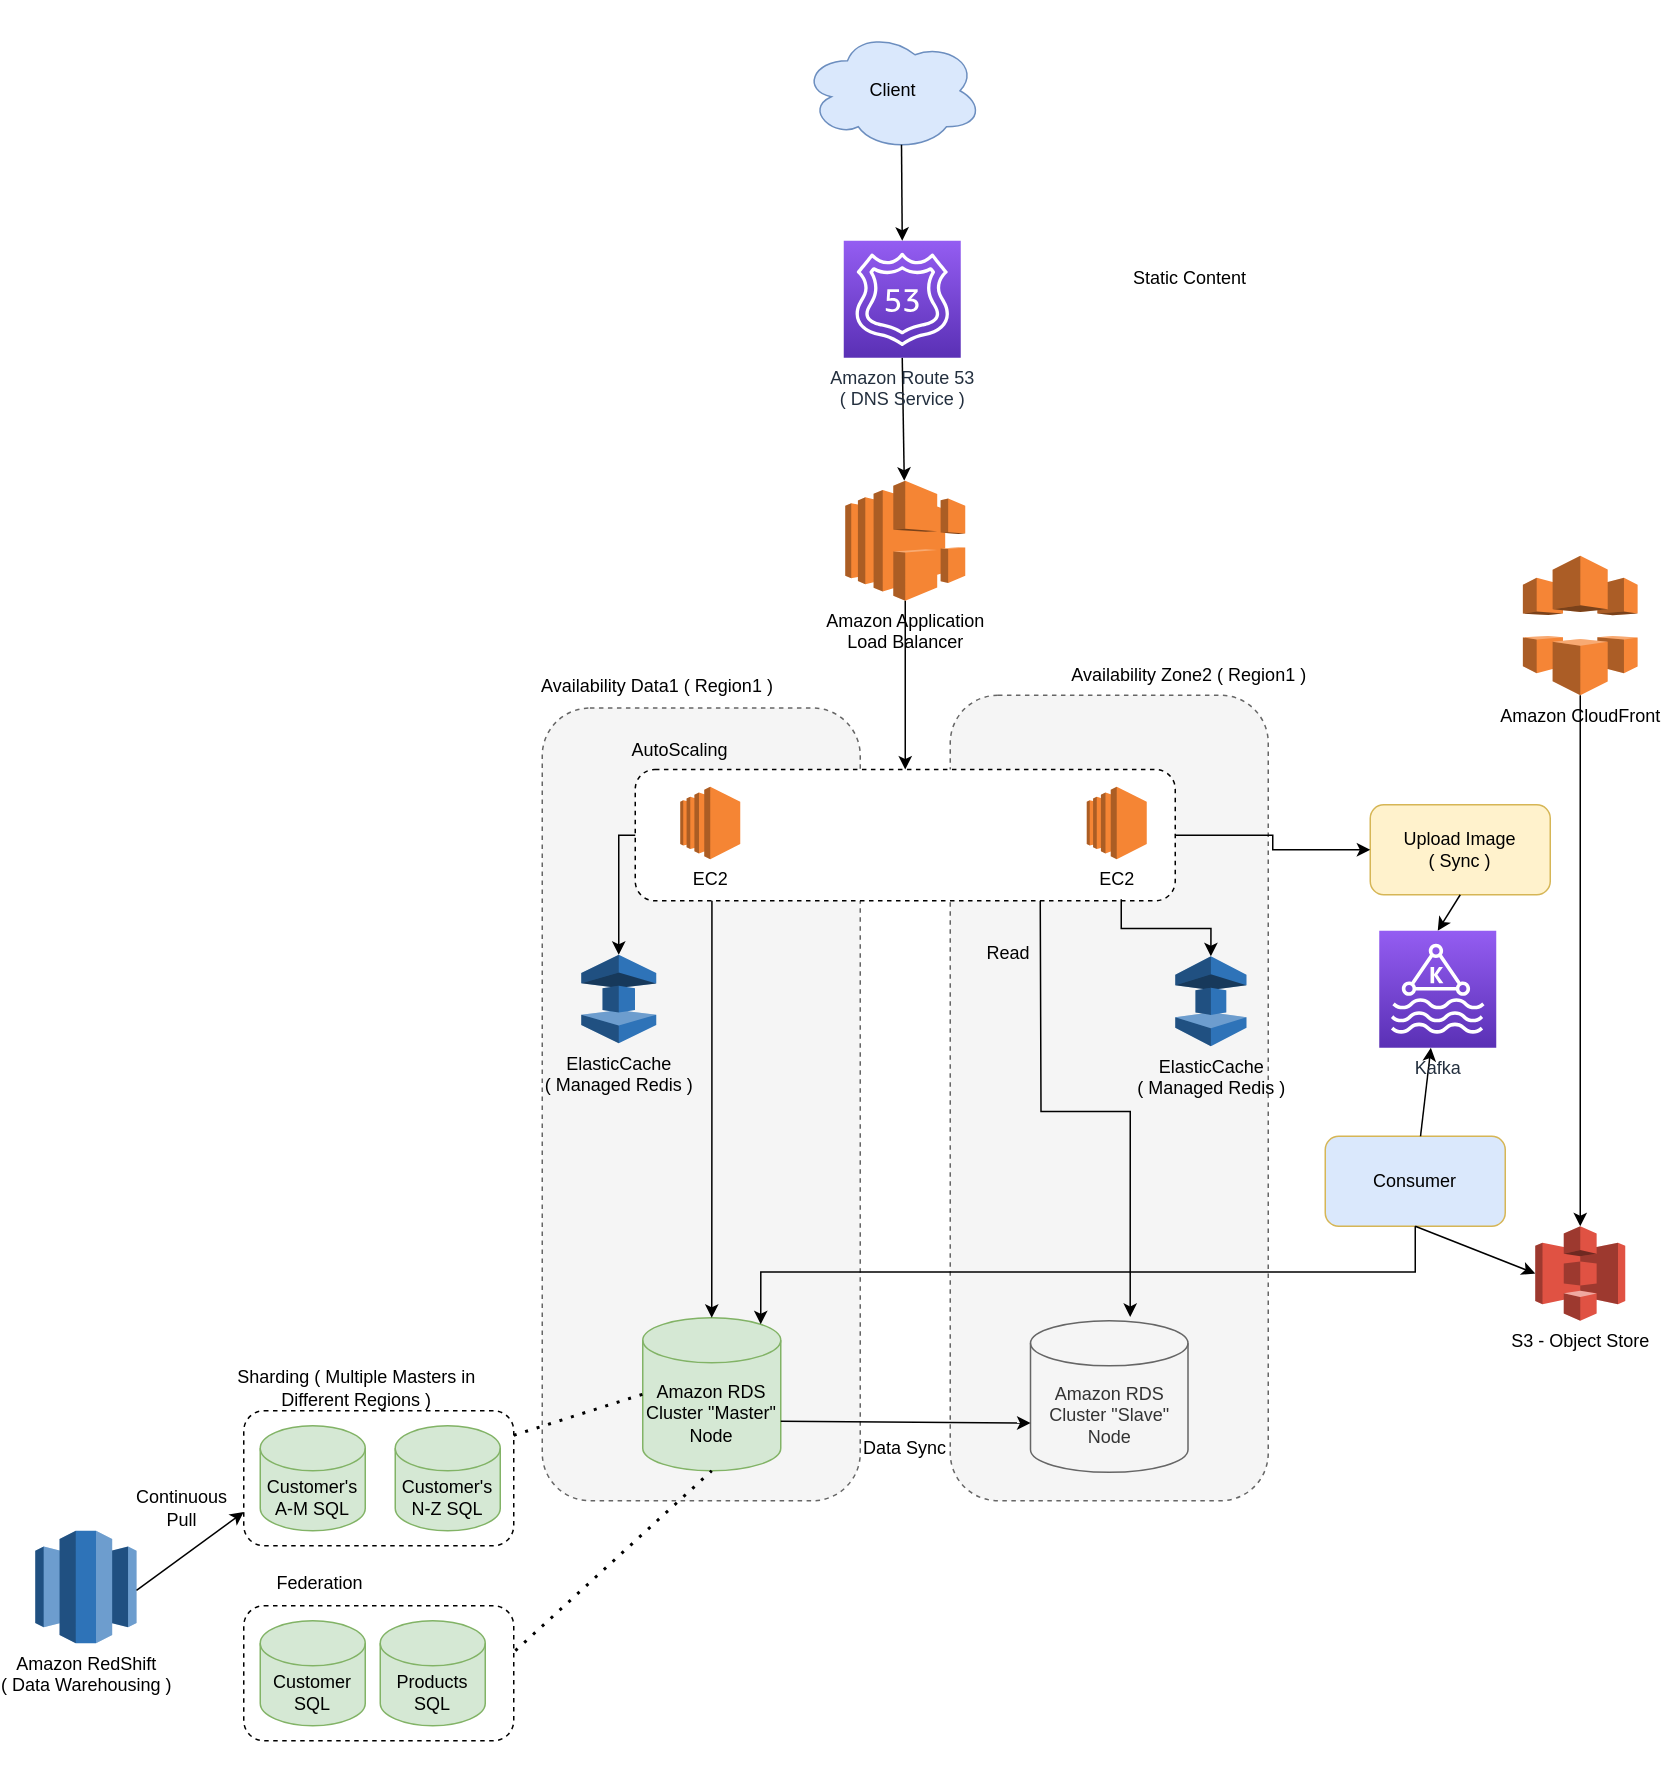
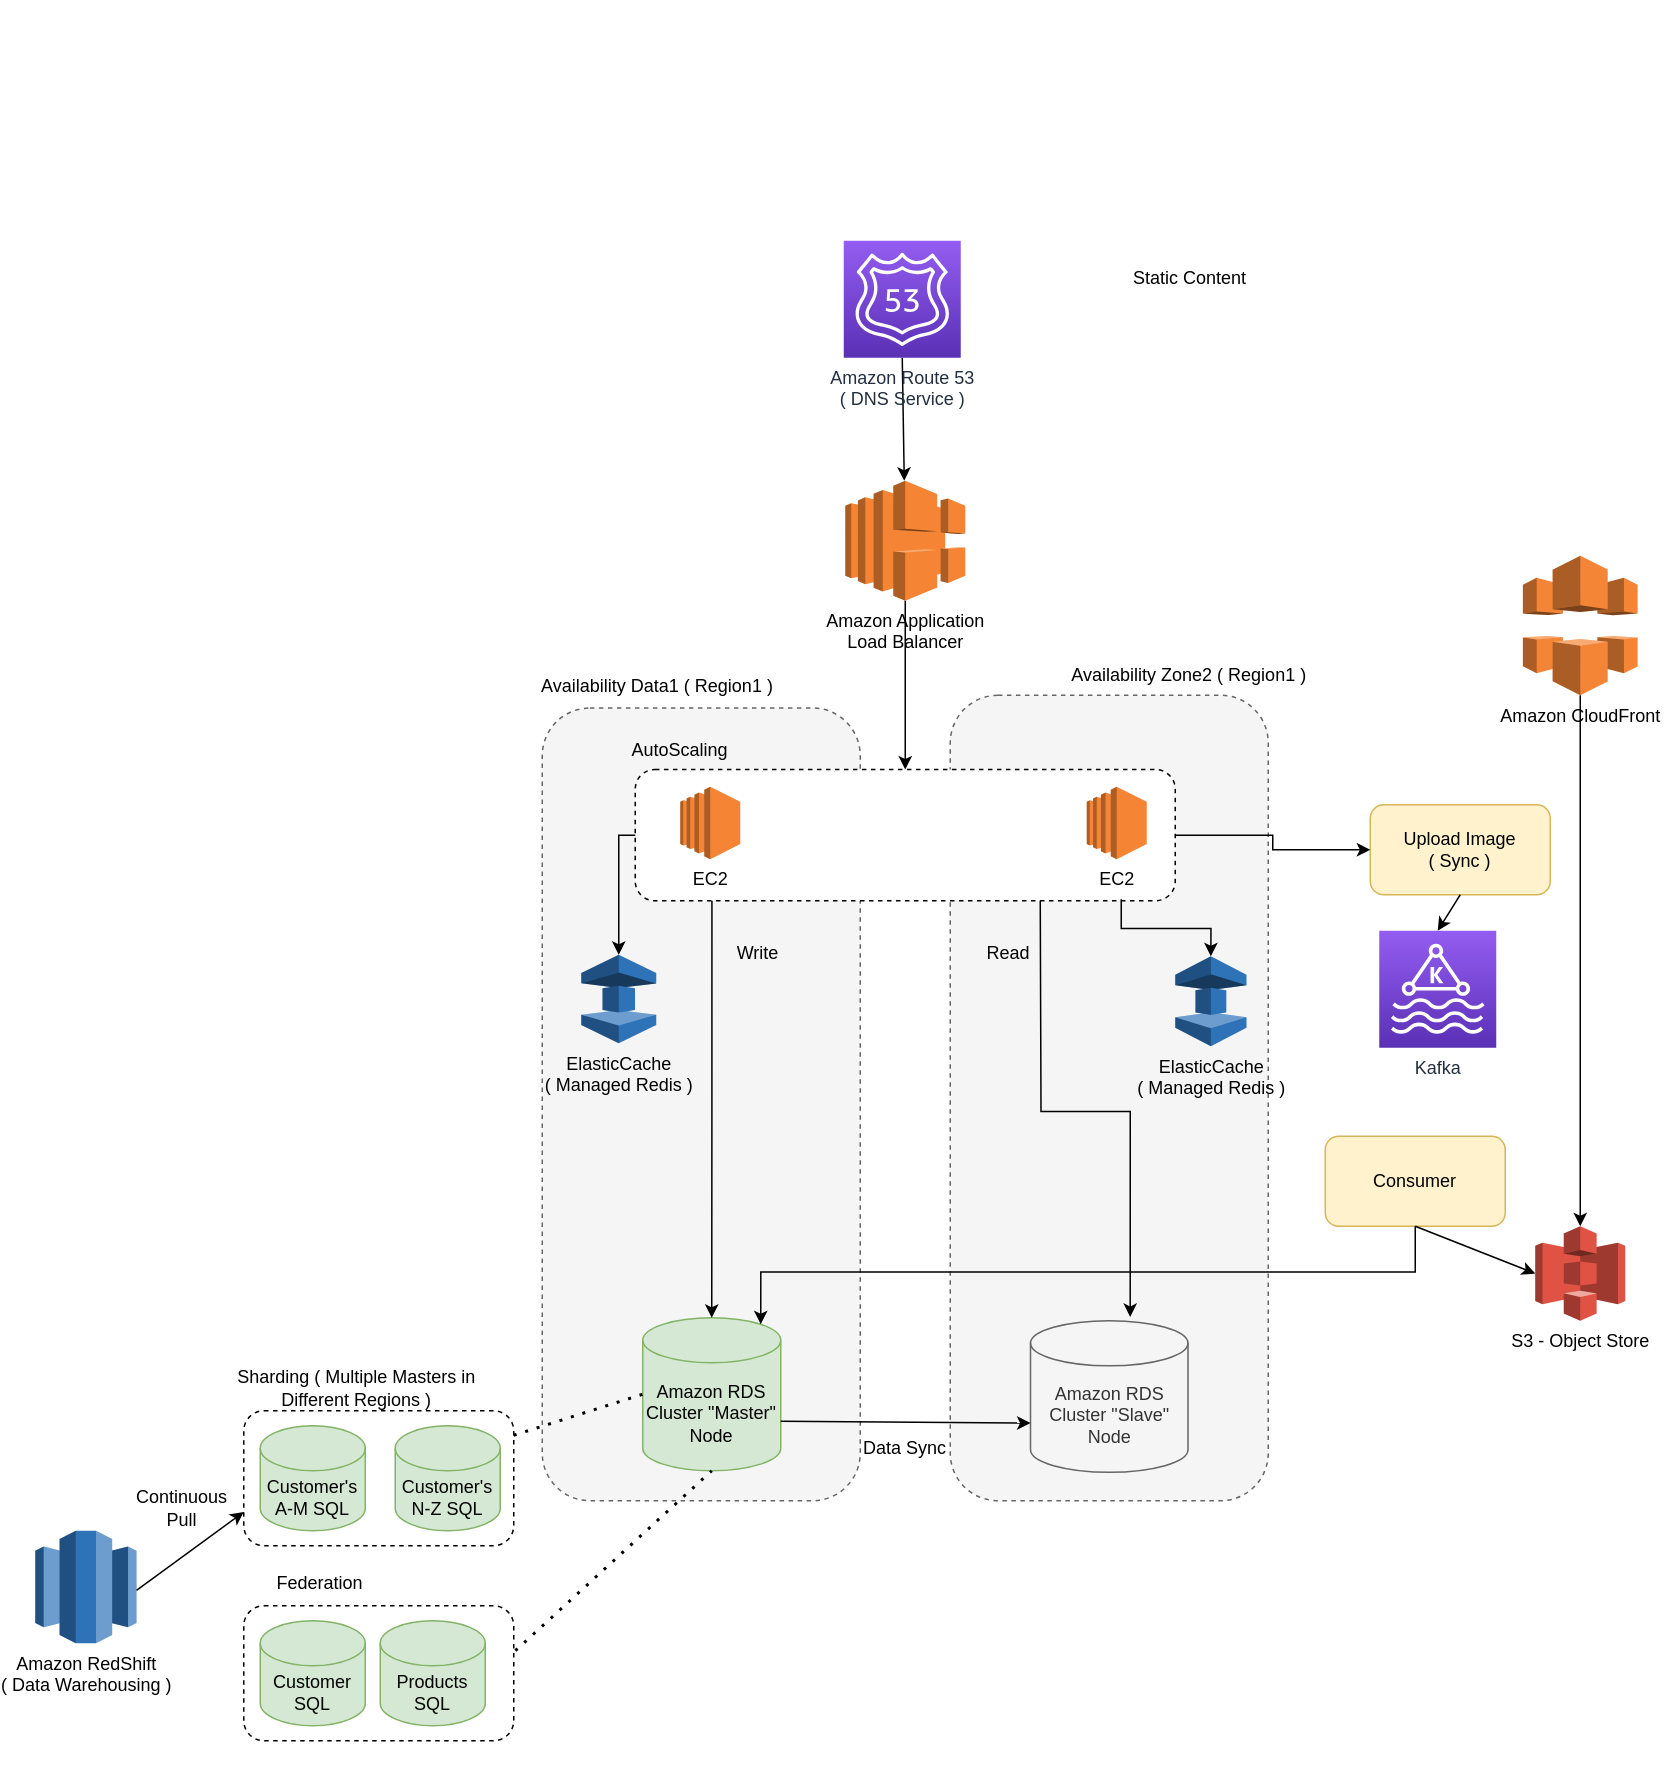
- <mxCell id="12" value="Client" style="ellipse;shape=cloud;whiteSpace=wrap;html=1;fillColor=#dae8fc;strokeColor=#6c8ebf;" parent="1" vertex="1"><mxGeometry x="531.5" y="20" width="120" height="80" as="geometry" /></mxCell>
- <mxCell id="42" value="" style="endArrow=classic;html=1;rounded=0;exitX=0.55;exitY=0.95;exitDx=0;exitDy=0;exitPerimeter=0;entryX=0.5;entryY=0;entryDx=0;entryDy=0;entryPerimeter=0;" parent="1" source="12" target="41" edge="1"><mxGeometry width="50" height="50" relative="1" as="geometry"><mxPoint x="800" y="270" as="sourcePoint" /><mxPoint x="850" y="220" as="targetPoint" /></mxGeometry></mxCell>
+ <mxCell id="7" value="Write" style="text;html=1;strokeColor=none;fillColor=none;align=center;verticalAlign=middle;whiteSpace=wrap;rounded=0;" parent="1" vertex="1"><mxGeometry x="471.5" y="620" width="60" height="30" as="geometry" /></mxCell>
- <mxCell id="34" value="" style="endArrow=classic;html=1;rounded=0;" parent="1" source="33" target="35" edge="1"><mxGeometry width="50" height="50" relative="1" as="geometry"><mxPoint x="720" y="730" as="sourcePoint" /><mxPoint x="940" y="700" as="targetPoint" /></mxGeometry></mxCell>
- <mxCell id="33" value="Consumer" style="rounded=1;whiteSpace=wrap;html=1;fillColor=#dae8fc;strokeColor=#d6b656;" parent="1" vertex="1"><mxGeometry x="880" y="757" width="120" height="60" as="geometry" /></mxCell>
+ <mxCell id="33" value="Consumer" style="rounded=1;whiteSpace=wrap;html=1;fillColor=#fff2cc;strokeColor=#d6b656;" parent="1" vertex="1"><mxGeometry x="880" y="757" width="120" height="60" as="geometry" /></mxCell>
